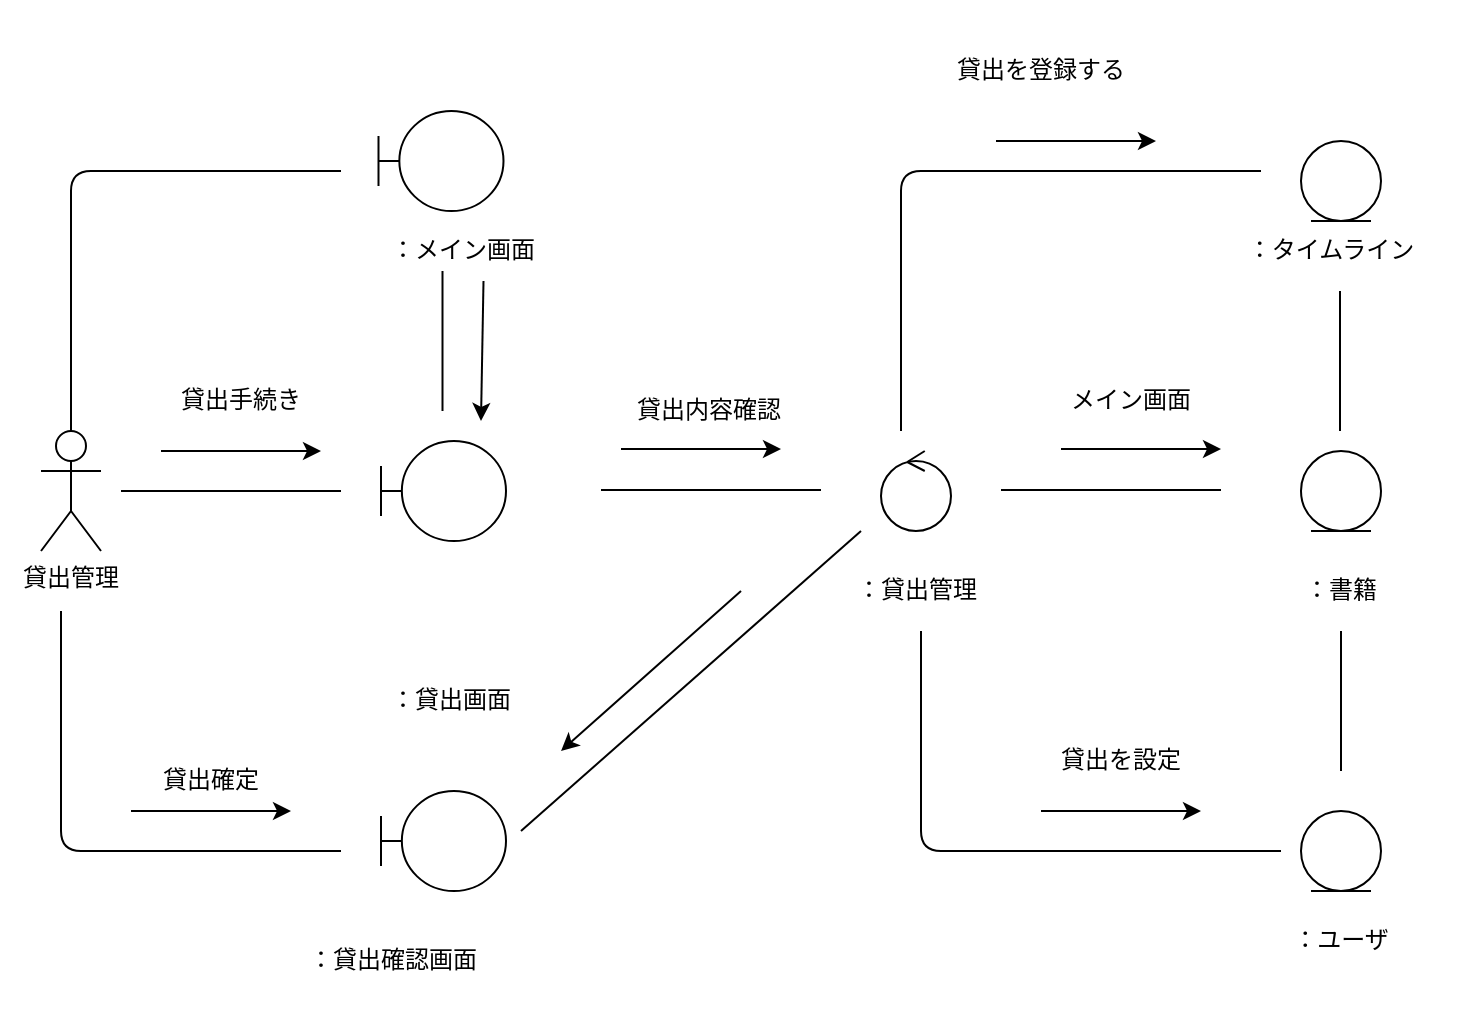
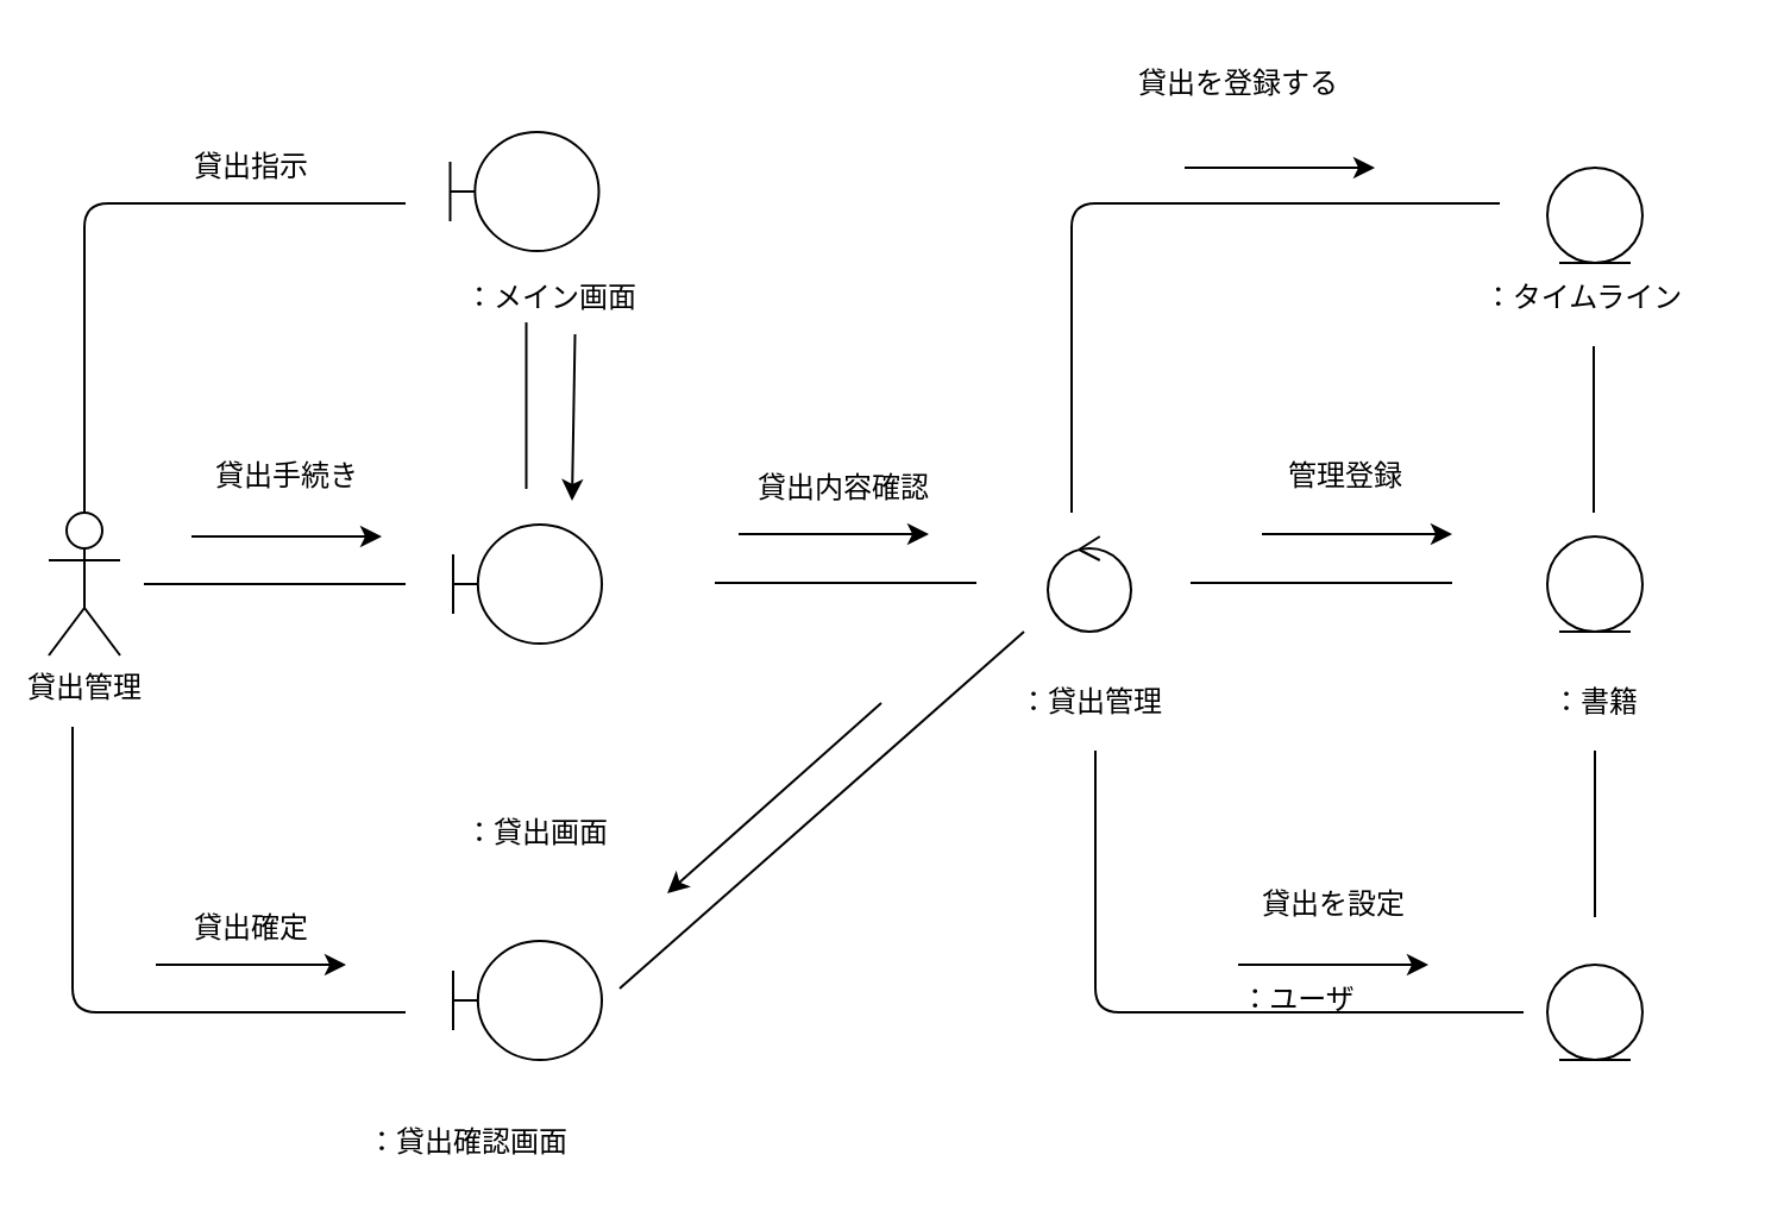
+ <mxCell id="29" value="貸出指示" style="text;html=1;align=center;verticalAlign=middle;resizable=0;points=[];autosize=1;strokeColor=none;fillColor=none;" vertex="1" parent="1"><mxGeometry x="70" y="55" width="70" height="30" as="geometry" /></mxCell>
- <mxCell id="32" value="メイン画面" style="text;html=1;align=center;verticalAlign=middle;resizable=0;points=[];autosize=1;strokeColor=none;fillColor=none;" vertex="1" parent="1"><mxGeometry x="530" y="185" width="70" height="30" as="geometry" /></mxCell>
+ <mxCell id="32" value="管理登録" style="text;html=1;align=center;verticalAlign=middle;resizable=0;points=[];autosize=1;strokeColor=none;fillColor=none;" vertex="1" parent="1"><mxGeometry x="530" y="185" width="70" height="30" as="geometry" /></mxCell>
- <mxCell id="23" value="：ユーザ" style="text;html=1;align=center;verticalAlign=middle;resizable=0;points=[];autosize=1;strokeColor=none;fillColor=none;" vertex="1" parent="1"><mxGeometry x="635" y="455" width="70" height="30" as="geometry" /></mxCell>
+ <mxCell id="23" value="：ユーザ" style="text;html=1;align=center;verticalAlign=middle;resizable=0;points=[];autosize=1;strokeColor=none;fillColor=none;" vertex="1" parent="1"><mxGeometry x="510" y="405" width="70" height="30" as="geometry" /></mxCell>
